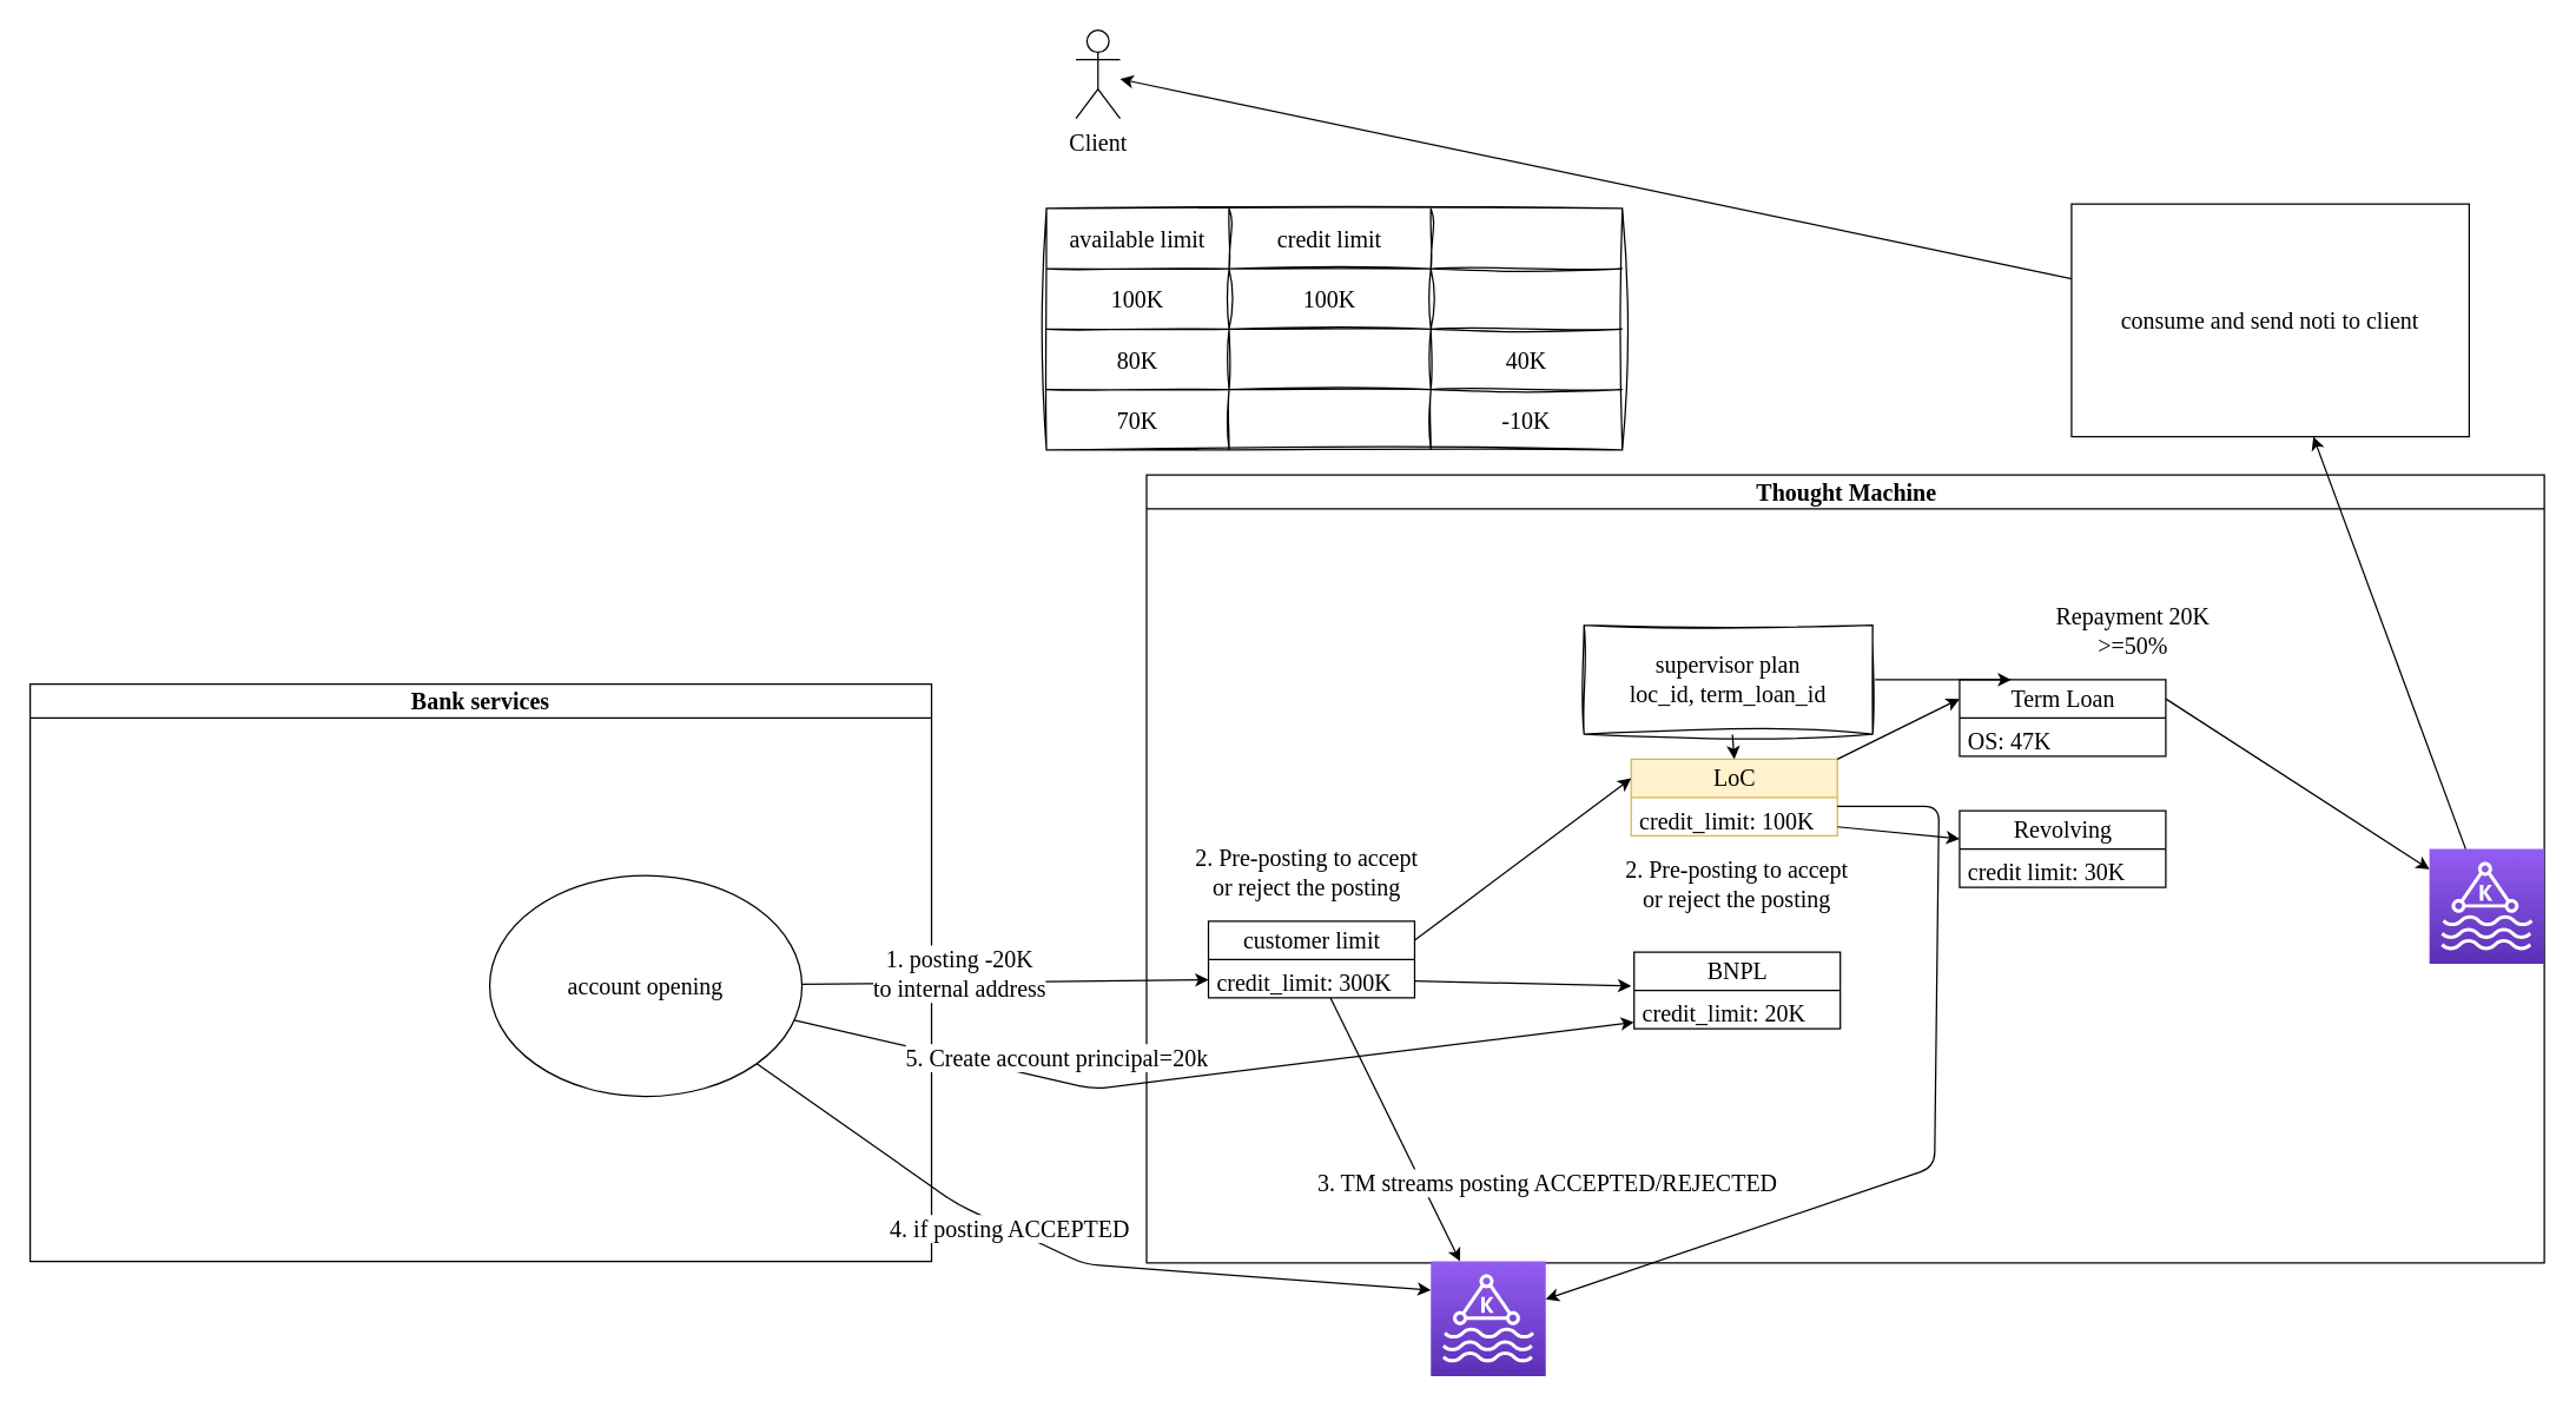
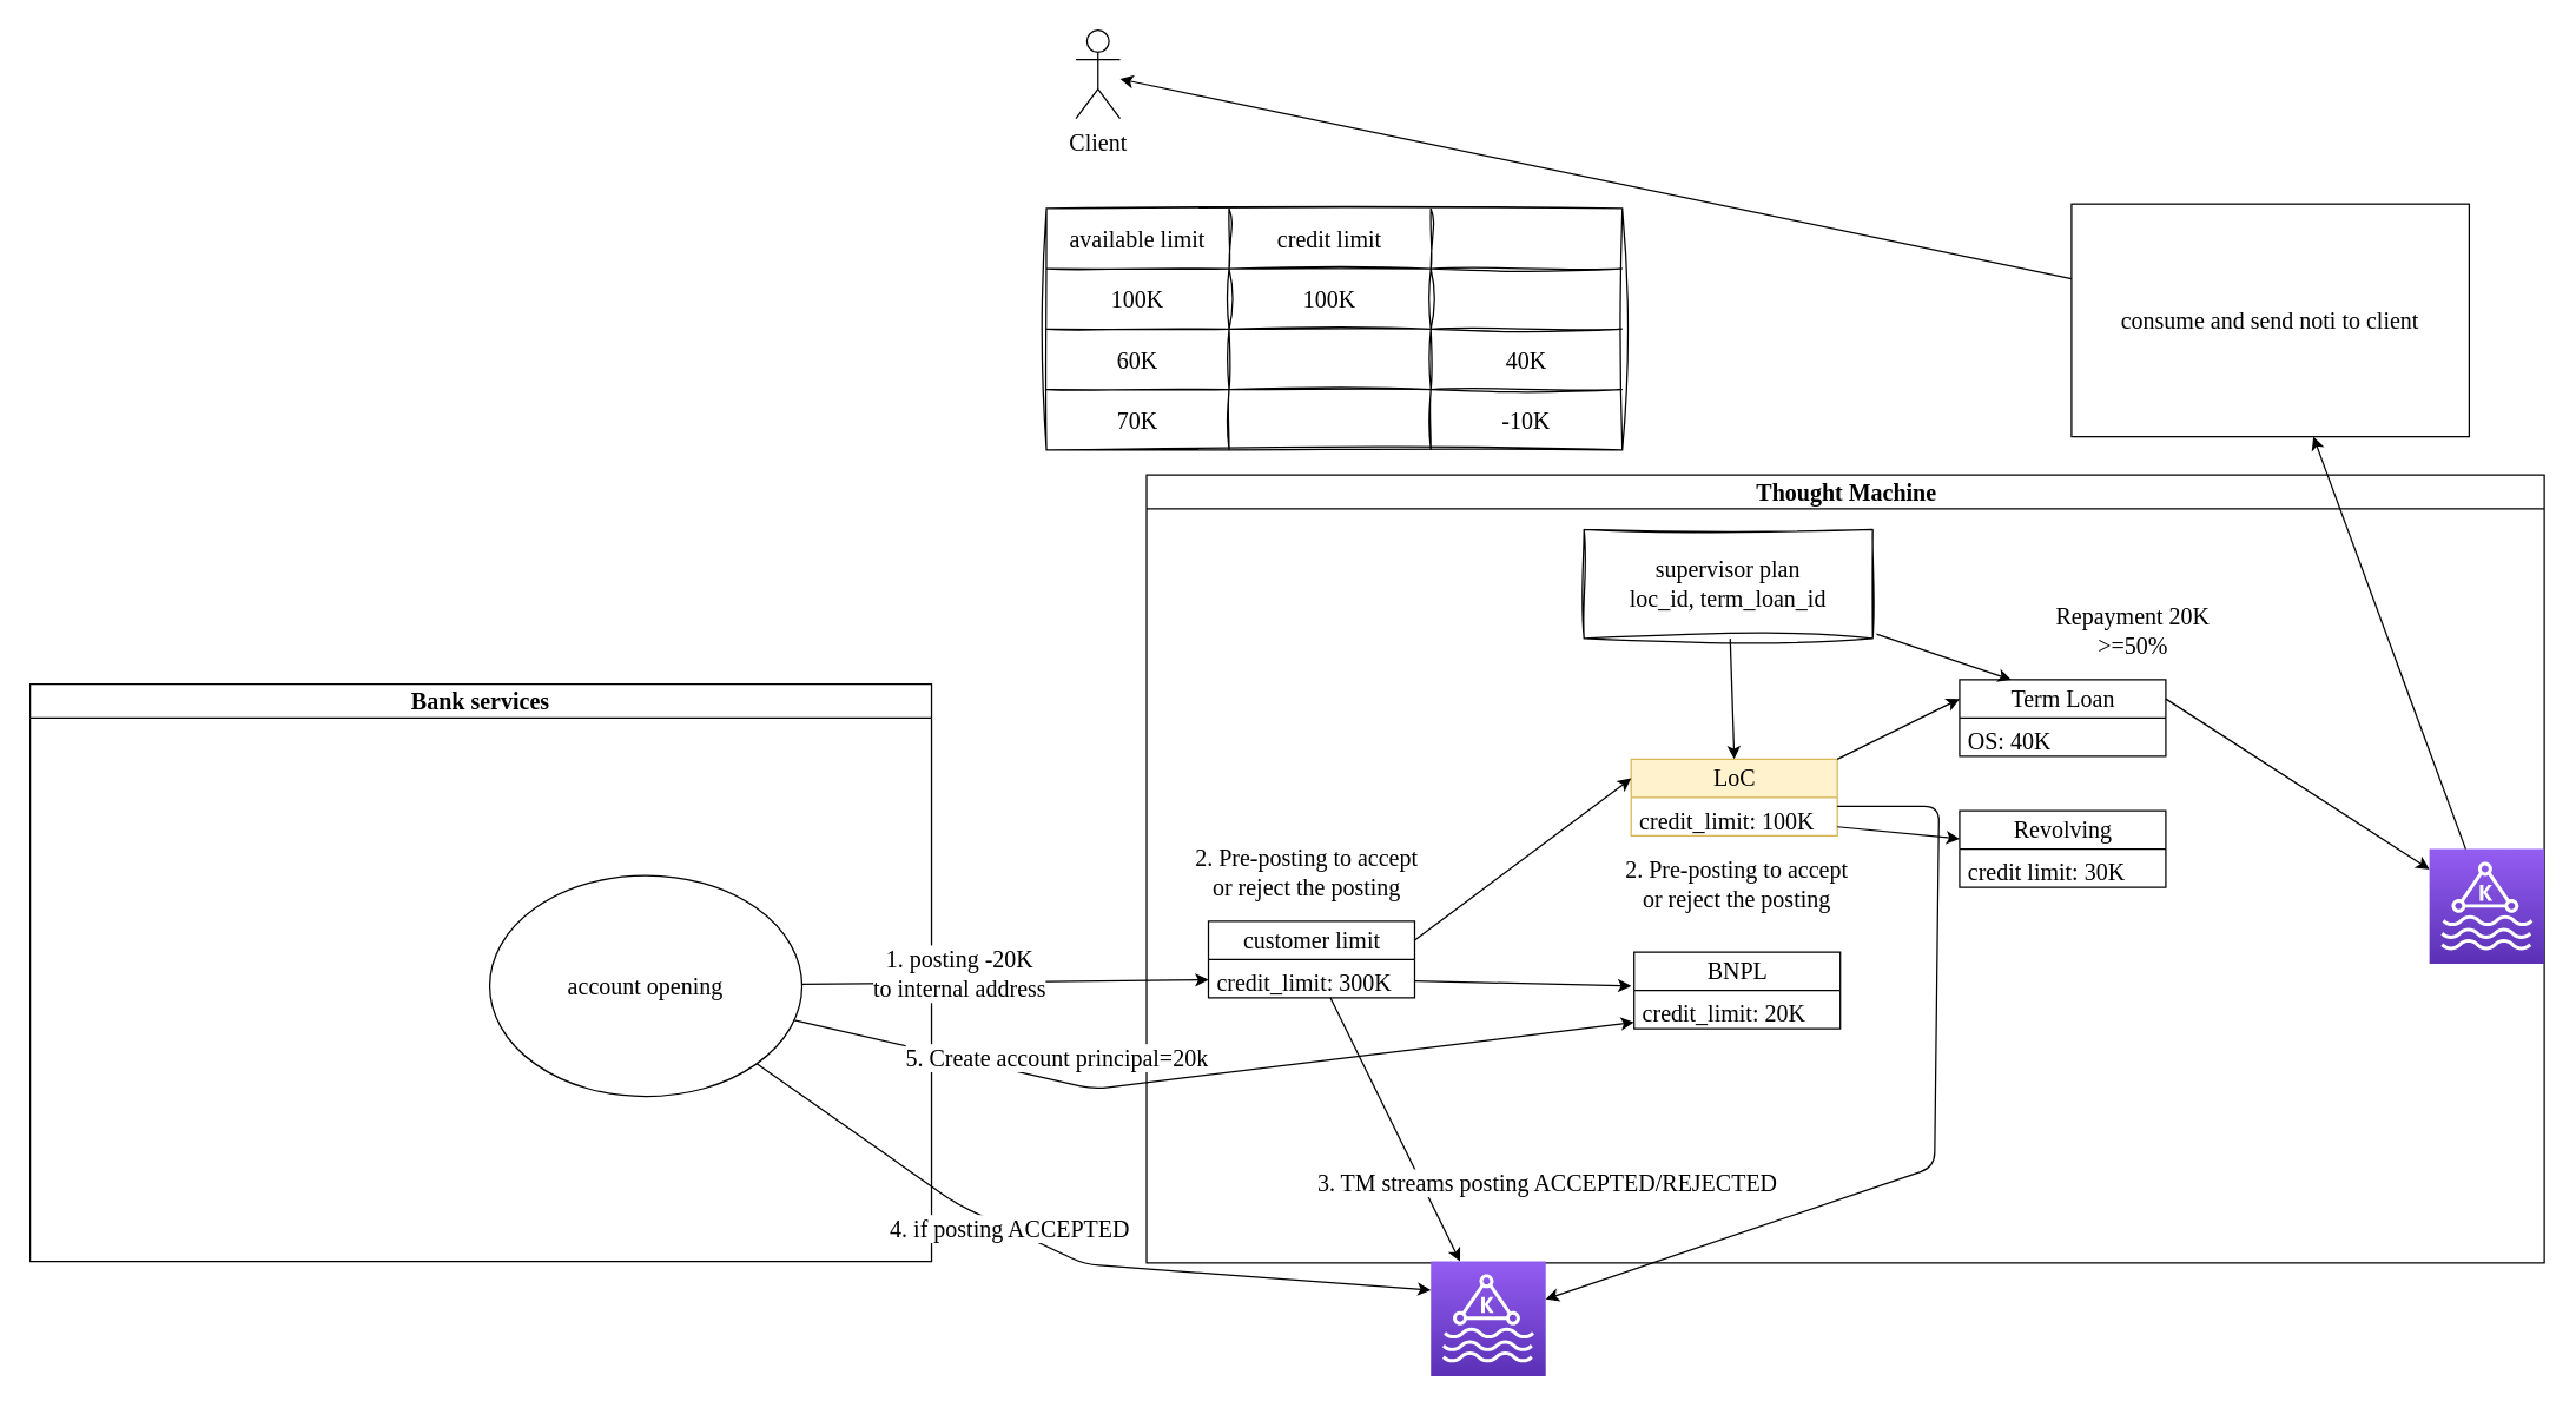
- <mxCell id="51" value="80K" style="shape=partialRectangle;html=1;whiteSpace=wrap;connectable=0;fillColor=none;top=0;left=0;bottom=0;right=0;overflow=hidden;rounded=0;sketch=1;hachureGap=4;jiggle=2;curveFitting=1;strokeColor=default;fontFamily=Architects Daughter;fontSource=https%3A%2F%2Ffonts.googleapis.com%2Fcss%3Ffamily%3DArchitects%2BDaughter;fontSize=16;fontColor=default;" parent="50" vertex="1"><mxGeometry width="124" height="41" as="geometry"><mxRectangle width="124" height="41" as="alternateBounds" /></mxGeometry></mxCell>
+ <mxCell id="51" value="60K" style="shape=partialRectangle;html=1;whiteSpace=wrap;connectable=0;fillColor=none;top=0;left=0;bottom=0;right=0;overflow=hidden;rounded=0;sketch=1;hachureGap=4;jiggle=2;curveFitting=1;strokeColor=default;fontFamily=Architects Daughter;fontSource=https%3A%2F%2Ffonts.googleapis.com%2Fcss%3Ffamily%3DArchitects%2BDaughter;fontSize=16;fontColor=default;" parent="50" vertex="1"><mxGeometry width="124" height="41" as="geometry"><mxRectangle width="124" height="41" as="alternateBounds" /></mxGeometry></mxCell>
- <mxCell id="12" value="supervisor plan&lt;br&gt;loc_id, term_loan_id" style="rounded=0;whiteSpace=wrap;html=1;sketch=1;hachureGap=4;jiggle=2;curveFitting=1;strokeColor=default;fontFamily=Architects Daughter;fontSource=https%3A%2F%2Ffonts.googleapis.com%2Fcss%3Ffamily%3DArchitects%2BDaughter;fontSize=16;fontColor=default;fillColor=default;" parent="2" vertex="1"><mxGeometry x="297" y="102" width="196" height="74" as="geometry" /></mxCell>
+ <mxCell id="12" value="supervisor plan&lt;br&gt;loc_id, term_loan_id" style="rounded=0;whiteSpace=wrap;html=1;sketch=1;hachureGap=4;jiggle=2;curveFitting=1;strokeColor=default;fontFamily=Architects Daughter;fontSource=https%3A%2F%2Ffonts.googleapis.com%2Fcss%3Ffamily%3DArchitects%2BDaughter;fontSize=16;fontColor=default;fillColor=default;" parent="2" vertex="1"><mxGeometry x="297" y="37" width="196" height="74" as="geometry" /></mxCell>
- <mxCell id="8" value="OS: 47K" style="text;strokeColor=none;fillColor=none;align=left;verticalAlign=top;spacingLeft=4;spacingRight=4;overflow=hidden;rotatable=0;points=[[0,0.5],[1,0.5]];portConstraint=eastwest;rounded=0;hachureGap=4;fontFamily=Architects Daughter;fontSource=https%3A%2F%2Ffonts.googleapis.com%2Fcss%3Ffamily%3DArchitects%2BDaughter;fontSize=16;fontColor=default;labelBackgroundColor=none;labelBorderColor=none;html=1;" parent="7" vertex="1"><mxGeometry y="26" width="140" height="26" as="geometry" /></mxCell>
+ <mxCell id="8" value="OS: 40K" style="text;strokeColor=none;fillColor=none;align=left;verticalAlign=top;spacingLeft=4;spacingRight=4;overflow=hidden;rotatable=0;points=[[0,0.5],[1,0.5]];portConstraint=eastwest;rounded=0;hachureGap=4;fontFamily=Architects Daughter;fontSource=https%3A%2F%2Ffonts.googleapis.com%2Fcss%3Ffamily%3DArchitects%2BDaughter;fontSize=16;fontColor=default;labelBackgroundColor=none;labelBorderColor=none;html=1;" parent="7" vertex="1"><mxGeometry y="26" width="140" height="26" as="geometry" /></mxCell>
